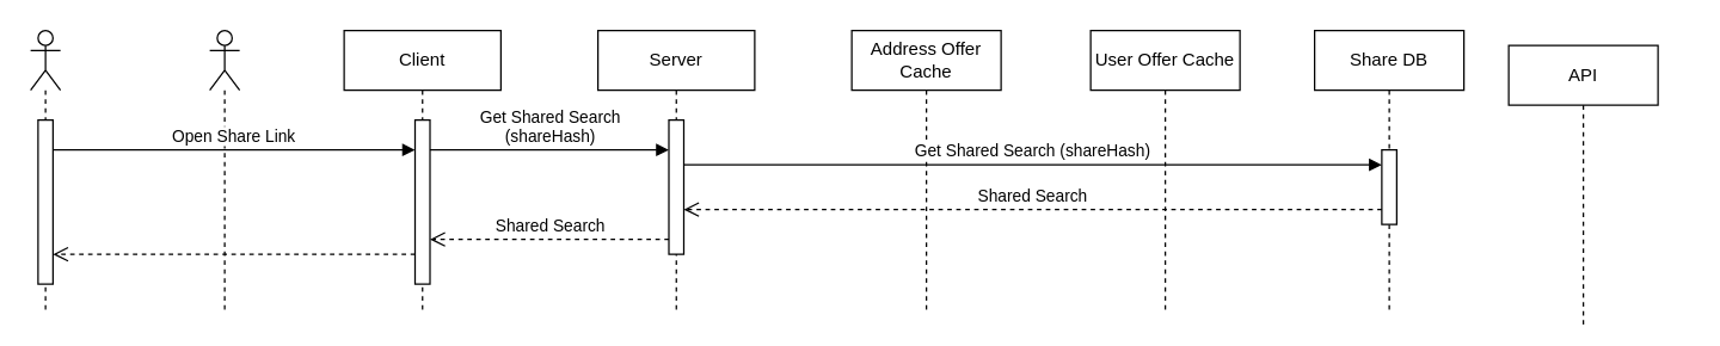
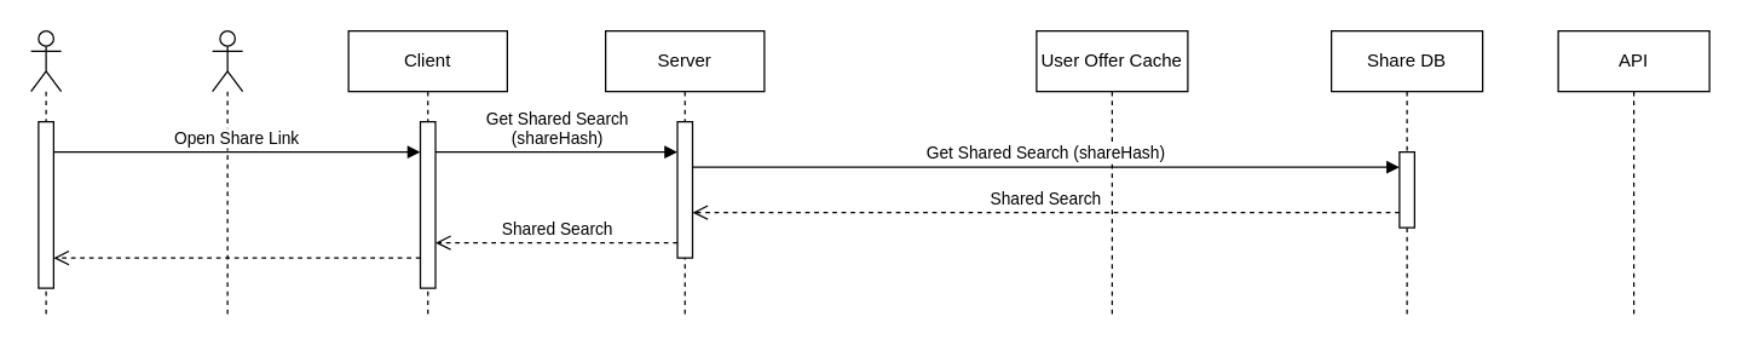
- <mxCell id="2" value="Address Offer Cache" style="shape=umlLifeline;perimeter=lifelinePerimeter;whiteSpace=wrap;html=1;container=1;dropTarget=0;collapsible=0;recursiveResize=0;outlineConnect=0;portConstraint=eastwest;newEdgeStyle={&quot;curved&quot;:0,&quot;rounded&quot;:0};" vertex="1" parent="1"><mxGeometry x="570" y="20" width="100" height="190" as="geometry" /></mxCell>
- <mxCell id="6" value="User Offer Cache" style="shape=umlLifeline;perimeter=lifelinePerimeter;whiteSpace=wrap;html=1;container=1;dropTarget=0;collapsible=0;recursiveResize=0;outlineConnect=0;portConstraint=eastwest;newEdgeStyle={&quot;curved&quot;:0,&quot;rounded&quot;:0};" vertex="1" parent="1"><mxGeometry x="730" y="20" width="100" height="190" as="geometry" /></mxCell>
+ <mxCell id="6" value="User Offer Cache" style="shape=umlLifeline;perimeter=lifelinePerimeter;whiteSpace=wrap;html=1;container=1;dropTarget=0;collapsible=0;recursiveResize=0;outlineConnect=0;portConstraint=eastwest;newEdgeStyle={&quot;curved&quot;:0,&quot;rounded&quot;:0};" vertex="1" parent="1"><mxGeometry x="685" y="20" width="100" height="190" as="geometry" /></mxCell>
- <mxCell id="3" value="API" style="shape=umlLifeline;perimeter=lifelinePerimeter;whiteSpace=wrap;html=1;container=1;dropTarget=0;collapsible=0;recursiveResize=0;outlineConnect=0;portConstraint=eastwest;newEdgeStyle={&quot;curved&quot;:0,&quot;rounded&quot;:0};" vertex="1" parent="1"><mxGeometry x="1010" y="30" width="100" height="190" as="geometry" /></mxCell>
+ <mxCell id="3" value="API" style="shape=umlLifeline;perimeter=lifelinePerimeter;whiteSpace=wrap;html=1;container=1;dropTarget=0;collapsible=0;recursiveResize=0;outlineConnect=0;portConstraint=eastwest;newEdgeStyle={&quot;curved&quot;:0,&quot;rounded&quot;:0};" vertex="1" parent="1"><mxGeometry x="1030" y="20" width="100" height="190" as="geometry" /></mxCell>
